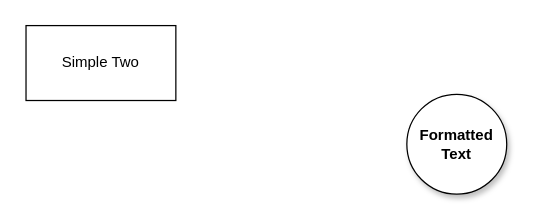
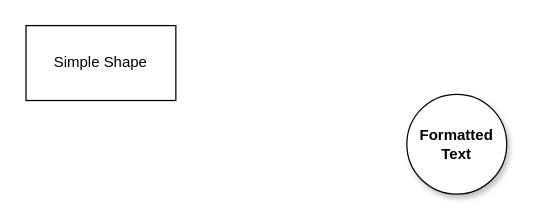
- <mxCell id="3" value="Simple Two" style="rounded=0;whiteSpace=wrap;html=1;" vertex="1" parent="2"><mxGeometry x="20" y="20" width="120" height="60" as="geometry" /></mxCell>
+ <mxCell id="3" value="Simple Shape" style="rounded=0;whiteSpace=wrap;html=1;" vertex="1" parent="2"><mxGeometry x="20" y="20" width="120" height="60" as="geometry" /></mxCell>
